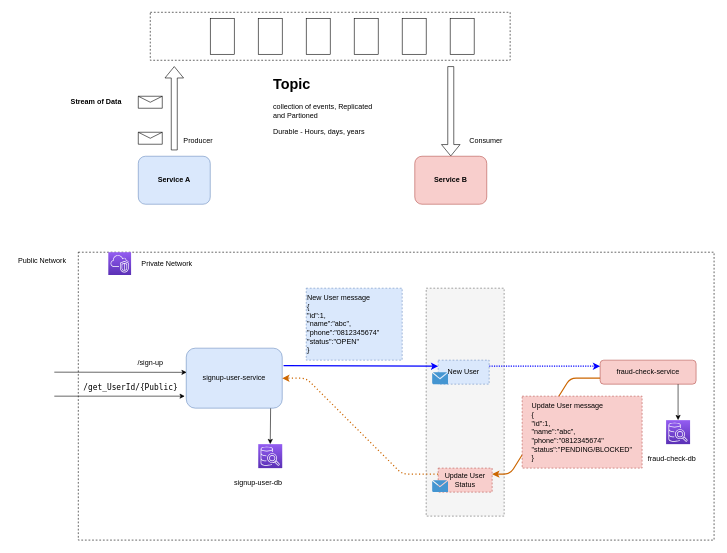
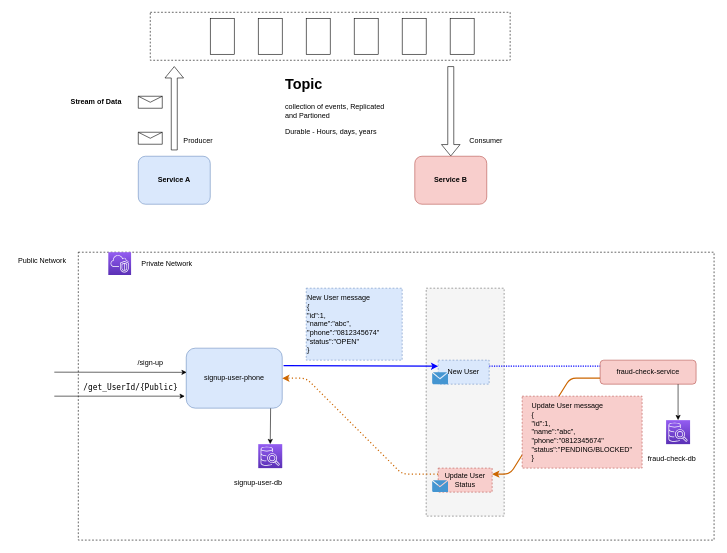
- <mxCell id="18" value="&lt;h1&gt;Topic&lt;/h1&gt;&lt;p&gt;collection of events, Replicated and Partioned&amp;nbsp;&lt;/p&gt;&lt;p&gt;Durable - Hours, days, years&lt;/p&gt;" style="text;html=1;strokeColor=none;fillColor=none;spacing=5;spacingTop=-20;whiteSpace=wrap;overflow=hidden;rounded=0;" parent="1" vertex="1"><mxGeometry x="450" y="120" width="190" height="120" as="geometry" /></mxCell>
+ <mxCell id="18" value="&lt;h1&gt;Topic&lt;/h1&gt;&lt;p&gt;collection of events, Replicated and Partioned&amp;nbsp;&lt;/p&gt;&lt;p&gt;Durable - Hours, days, years&lt;/p&gt;" style="text;html=1;strokeColor=none;fillColor=none;spacing=5;spacingTop=-20;whiteSpace=wrap;overflow=hidden;rounded=0;" parent="1" vertex="1"><mxGeometry x="470" y="120" width="190" height="120" as="geometry" /></mxCell>
- <mxCell id="33" value="" style="endArrow=classic;html=1;exitX=1;exitY=0.25;exitDx=0;exitDy=0;dashed=1;dashPattern=1 1;strokeColor=#0000FF;strokeWidth=2;entryX=0;entryY=0.25;entryDx=0;entryDy=0;" parent="1" source="37" target="32" edge="1"><mxGeometry width="50" height="50" relative="1" as="geometry"><mxPoint x="680" y="690" as="sourcePoint" /><mxPoint x="730" y="640" as="targetPoint" /><Array as="points"><mxPoint x="850" y="610" /></Array></mxGeometry></mxCell>
+ <mxCell id="33" value="" style="endArrow=none;html=1;exitX=1;exitY=0.25;exitDx=0;exitDy=0;dashed=1;dashPattern=1 1;strokeColor=#0000FF;strokeWidth=2;entryX=0;entryY=0.25;entryDx=0;entryDy=0;" parent="1" source="37" target="32" edge="1"><mxGeometry width="50" height="50" relative="1" as="geometry"><mxPoint x="680" y="690" as="sourcePoint" /><mxPoint x="730" y="640" as="targetPoint" /><Array as="points"><mxPoint x="850" y="610" /></Array></mxGeometry></mxCell>
- <mxCell id="3" value="&lt;span&gt;signup-user-service&lt;/span&gt;" style="rounded=1;whiteSpace=wrap;html=1;fillColor=#dae8fc;strokeColor=#6c8ebf;" parent="1" vertex="1"><mxGeometry x="310" y="580" width="160" height="100" as="geometry" /></mxCell>
+ <mxCell id="3" value="&lt;span&gt;signup-user-phone&lt;/span&gt;" style="rounded=1;whiteSpace=wrap;html=1;fillColor=#dae8fc;strokeColor=#6c8ebf;" parent="1" vertex="1"><mxGeometry x="310" y="580" width="160" height="100" as="geometry" /></mxCell>
